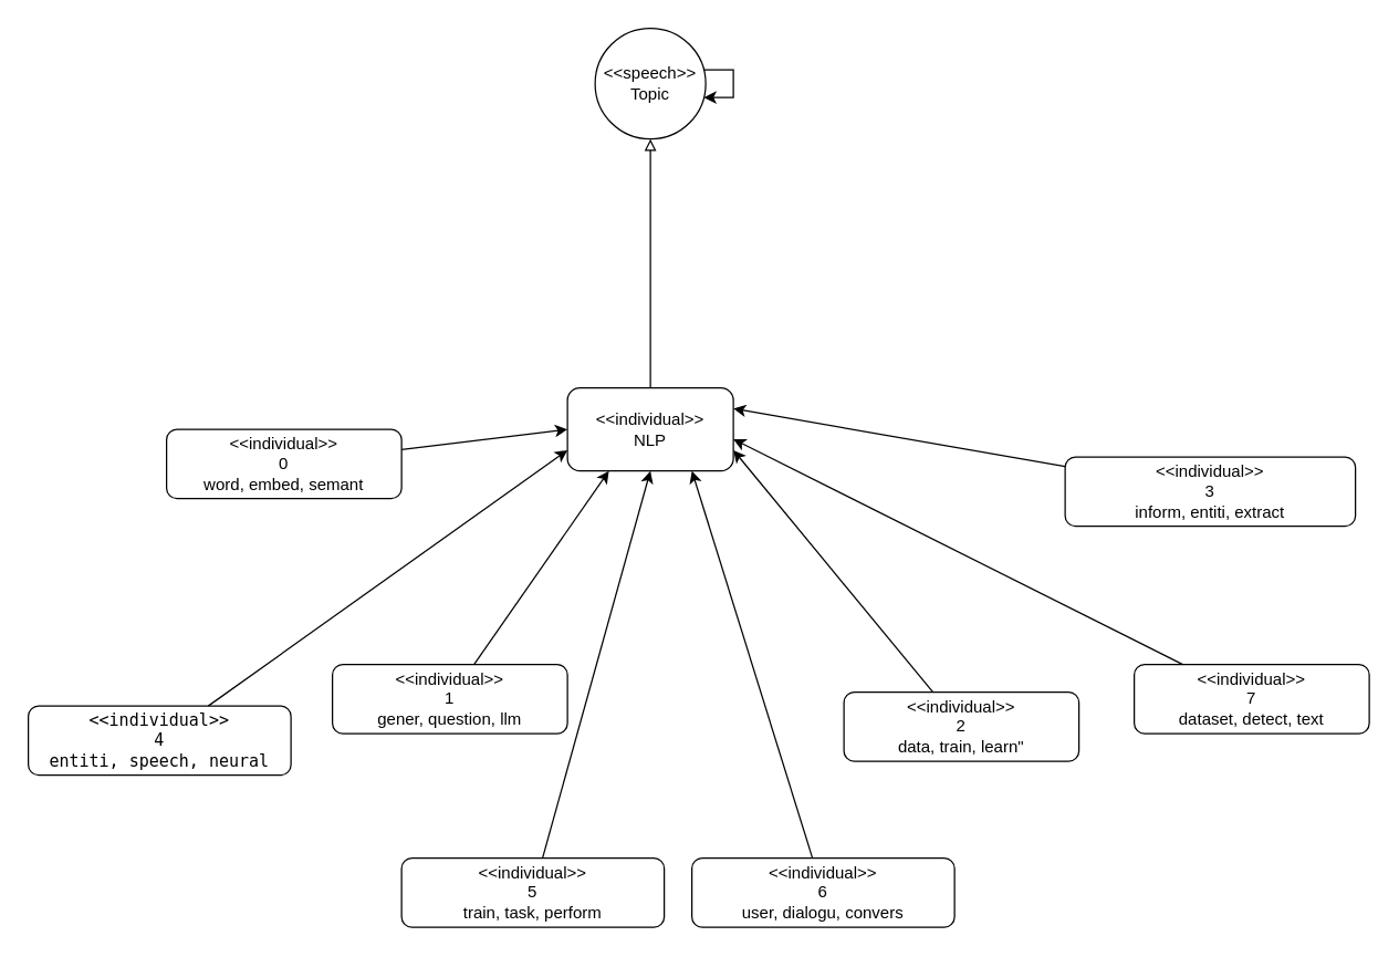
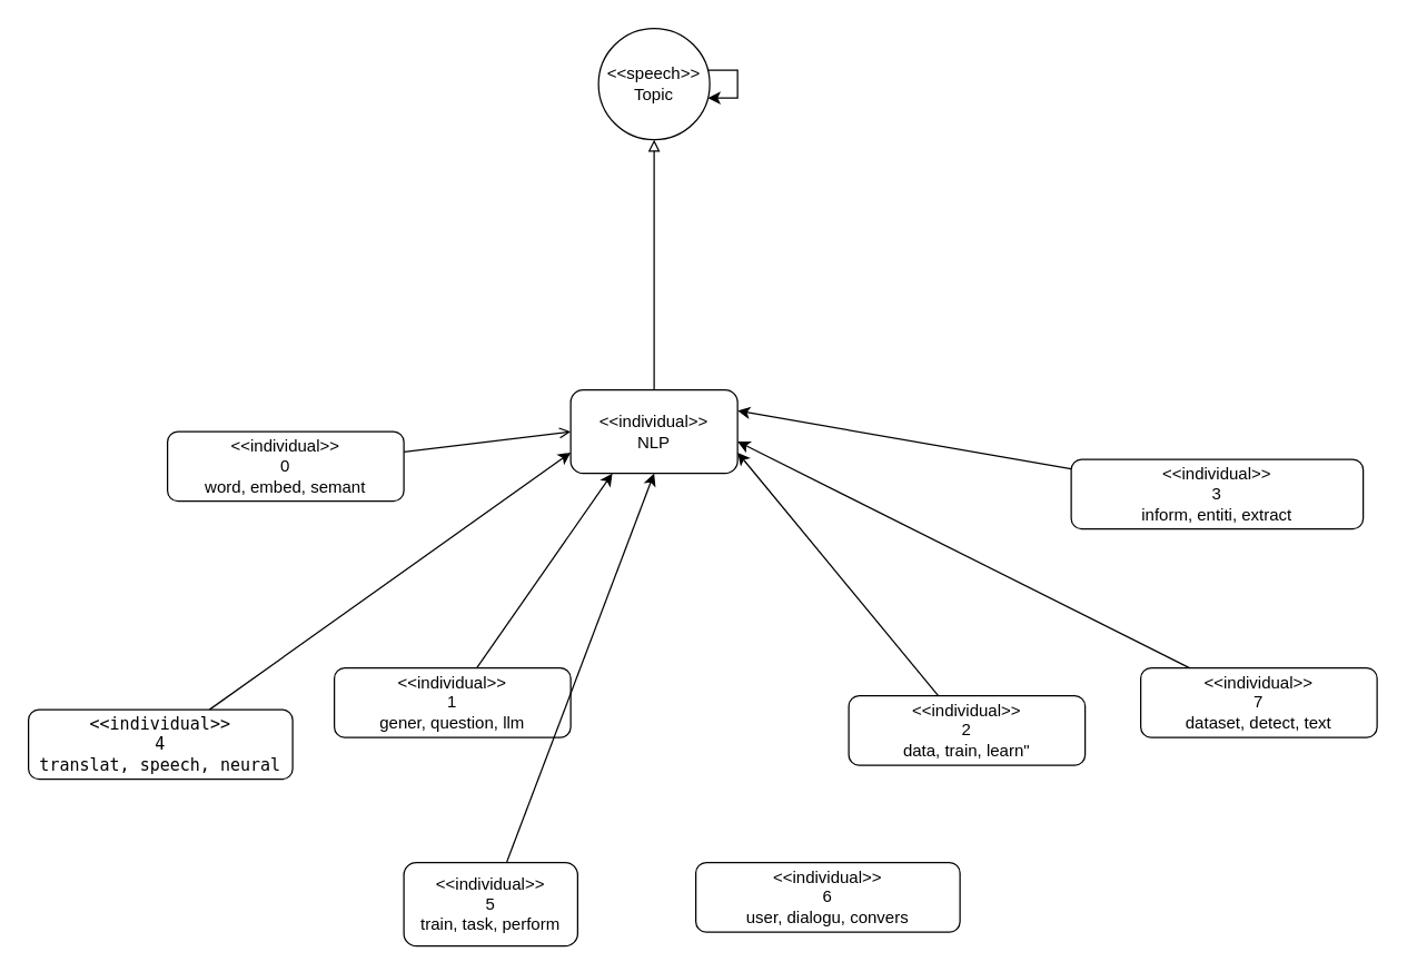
- <mxCell id="4" style="rounded=0;orthogonalLoop=1;jettySize=auto;html=1;entryX=0;entryY=0.5;entryDx=0;entryDy=0;" edge="1" parent="1" source="5" target="3"><mxGeometry relative="1" as="geometry" /></mxCell>
+ <mxCell id="4" style="rounded=0;orthogonalLoop=1;jettySize=auto;html=1;entryX=0;entryY=0.5;entryDx=0;entryDy=0;endArrow=open;" edge="1" parent="1" source="5" target="3"><mxGeometry relative="1" as="geometry" /></mxCell>
- <mxCell id="16" style="rounded=0;orthogonalLoop=1;jettySize=auto;html=1;entryX=0.75;entryY=1;entryDx=0;entryDy=0;" edge="1" parent="1" source="17" target="3"><mxGeometry relative="1" as="geometry" /></mxCell>
- <mxCell id="13" value="&lt;pre&gt;&amp;lt;&amp;lt;individual&amp;gt;&amp;gt;&lt;br&gt;4&lt;br&gt;entiti, speech, neural&lt;/pre&gt;" style="rounded=1;whiteSpace=wrap;html=1;" vertex="1" parent="1"><mxGeometry x="20" y="510" width="190" height="50" as="geometry" /></mxCell>
+ <mxCell id="13" value="&lt;pre&gt;&amp;lt;&amp;lt;individual&amp;gt;&amp;gt;&lt;br&gt;4&lt;br&gt;translat, speech, neural&lt;/pre&gt;" style="rounded=1;whiteSpace=wrap;html=1;" vertex="1" parent="1"><mxGeometry x="20" y="510" width="190" height="50" as="geometry" /></mxCell>
- <mxCell id="15" value="&amp;lt;&amp;lt;individual&amp;gt;&amp;gt;&lt;br&gt;5&lt;br&gt;train, task, perform" style="rounded=1;whiteSpace=wrap;html=1;" vertex="1" parent="1"><mxGeometry x="290" y="620" width="190" height="50" as="geometry" /></mxCell>
+ <mxCell id="15" value="&amp;lt;&amp;lt;individual&amp;gt;&amp;gt;&lt;br&gt;5&lt;br&gt;train, task, perform" style="rounded=1;whiteSpace=wrap;html=1;" vertex="1" parent="1"><mxGeometry x="290" y="620" width="125" height="60" as="geometry" /></mxCell>
